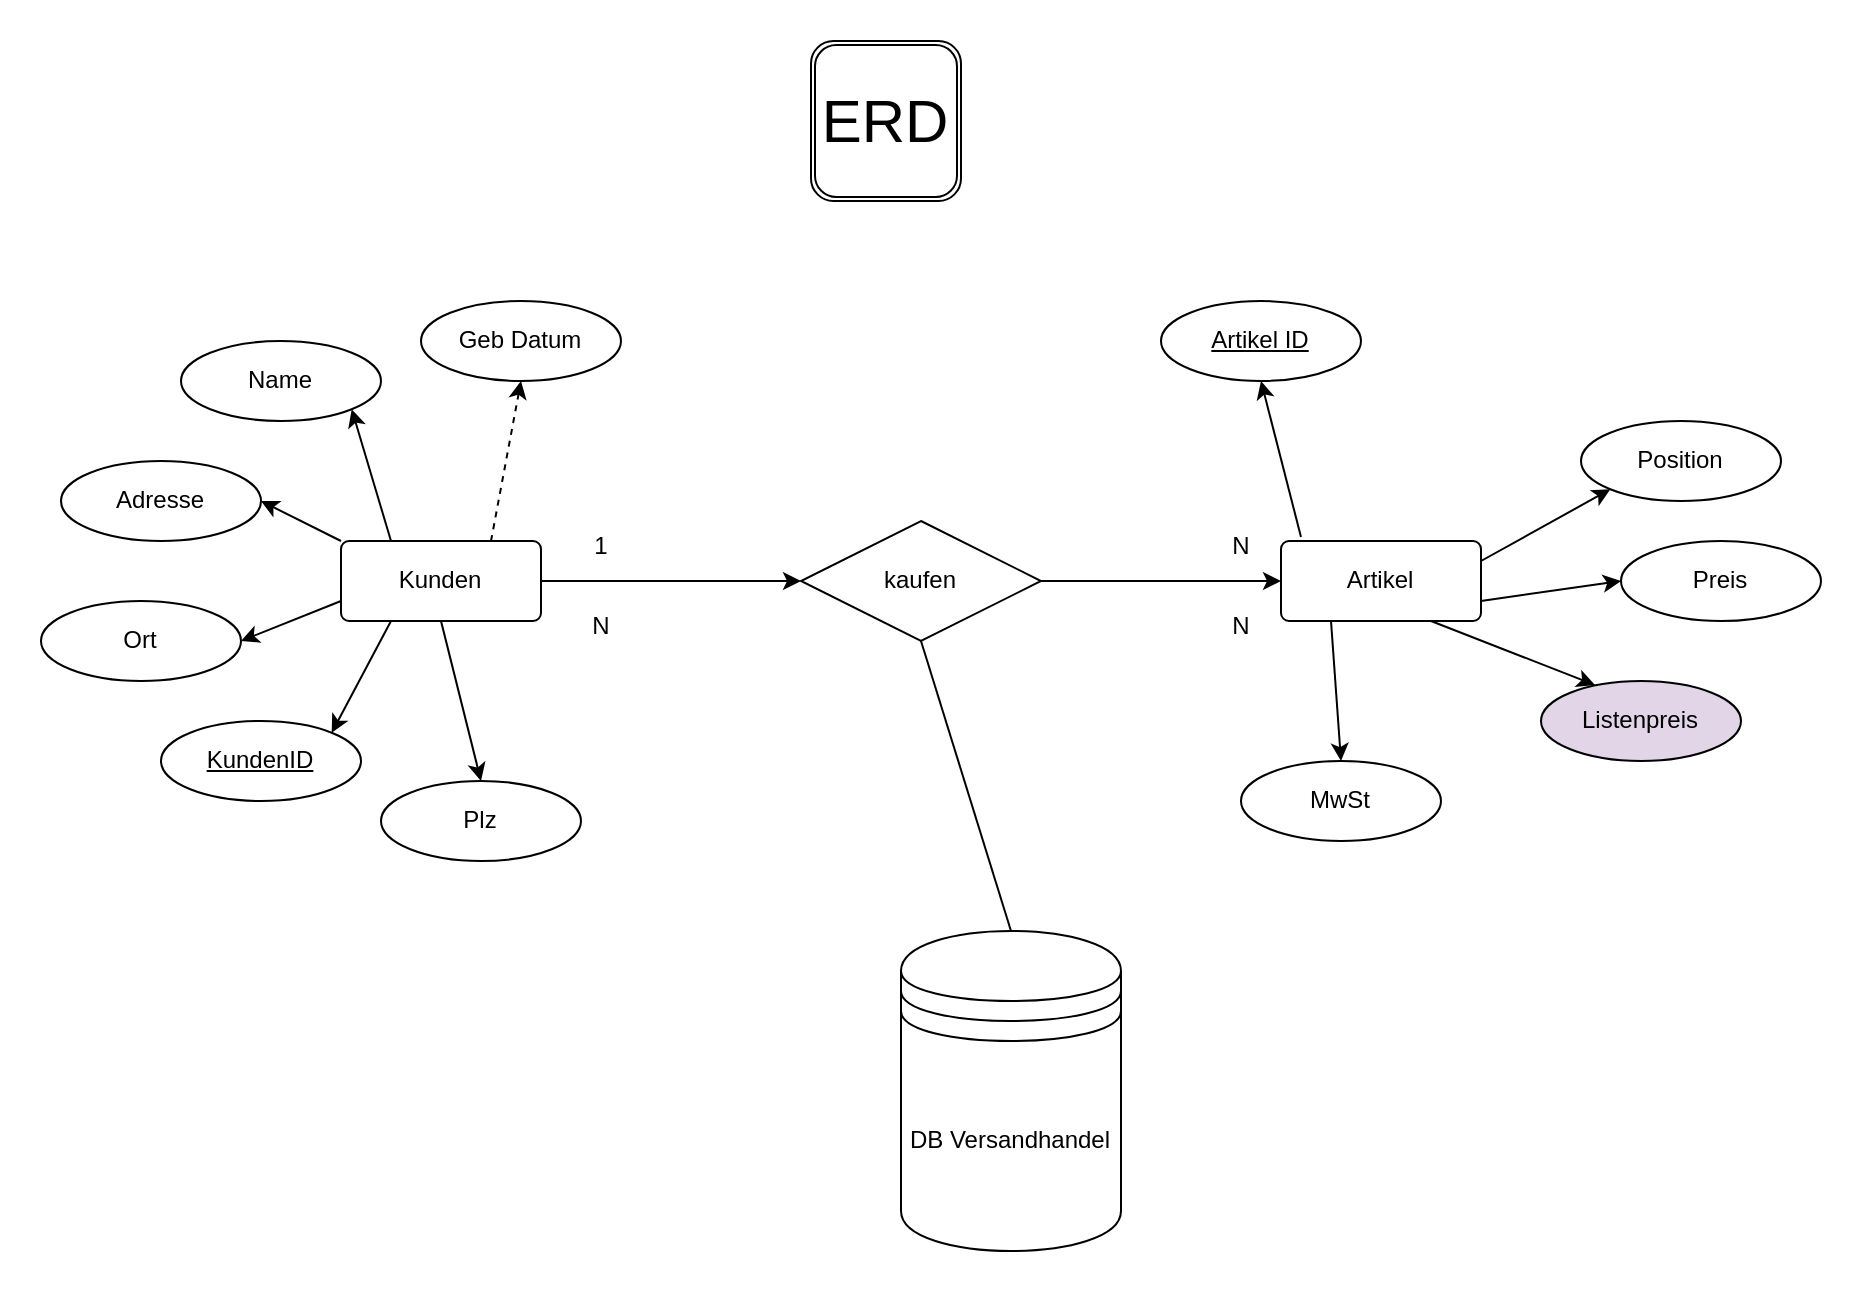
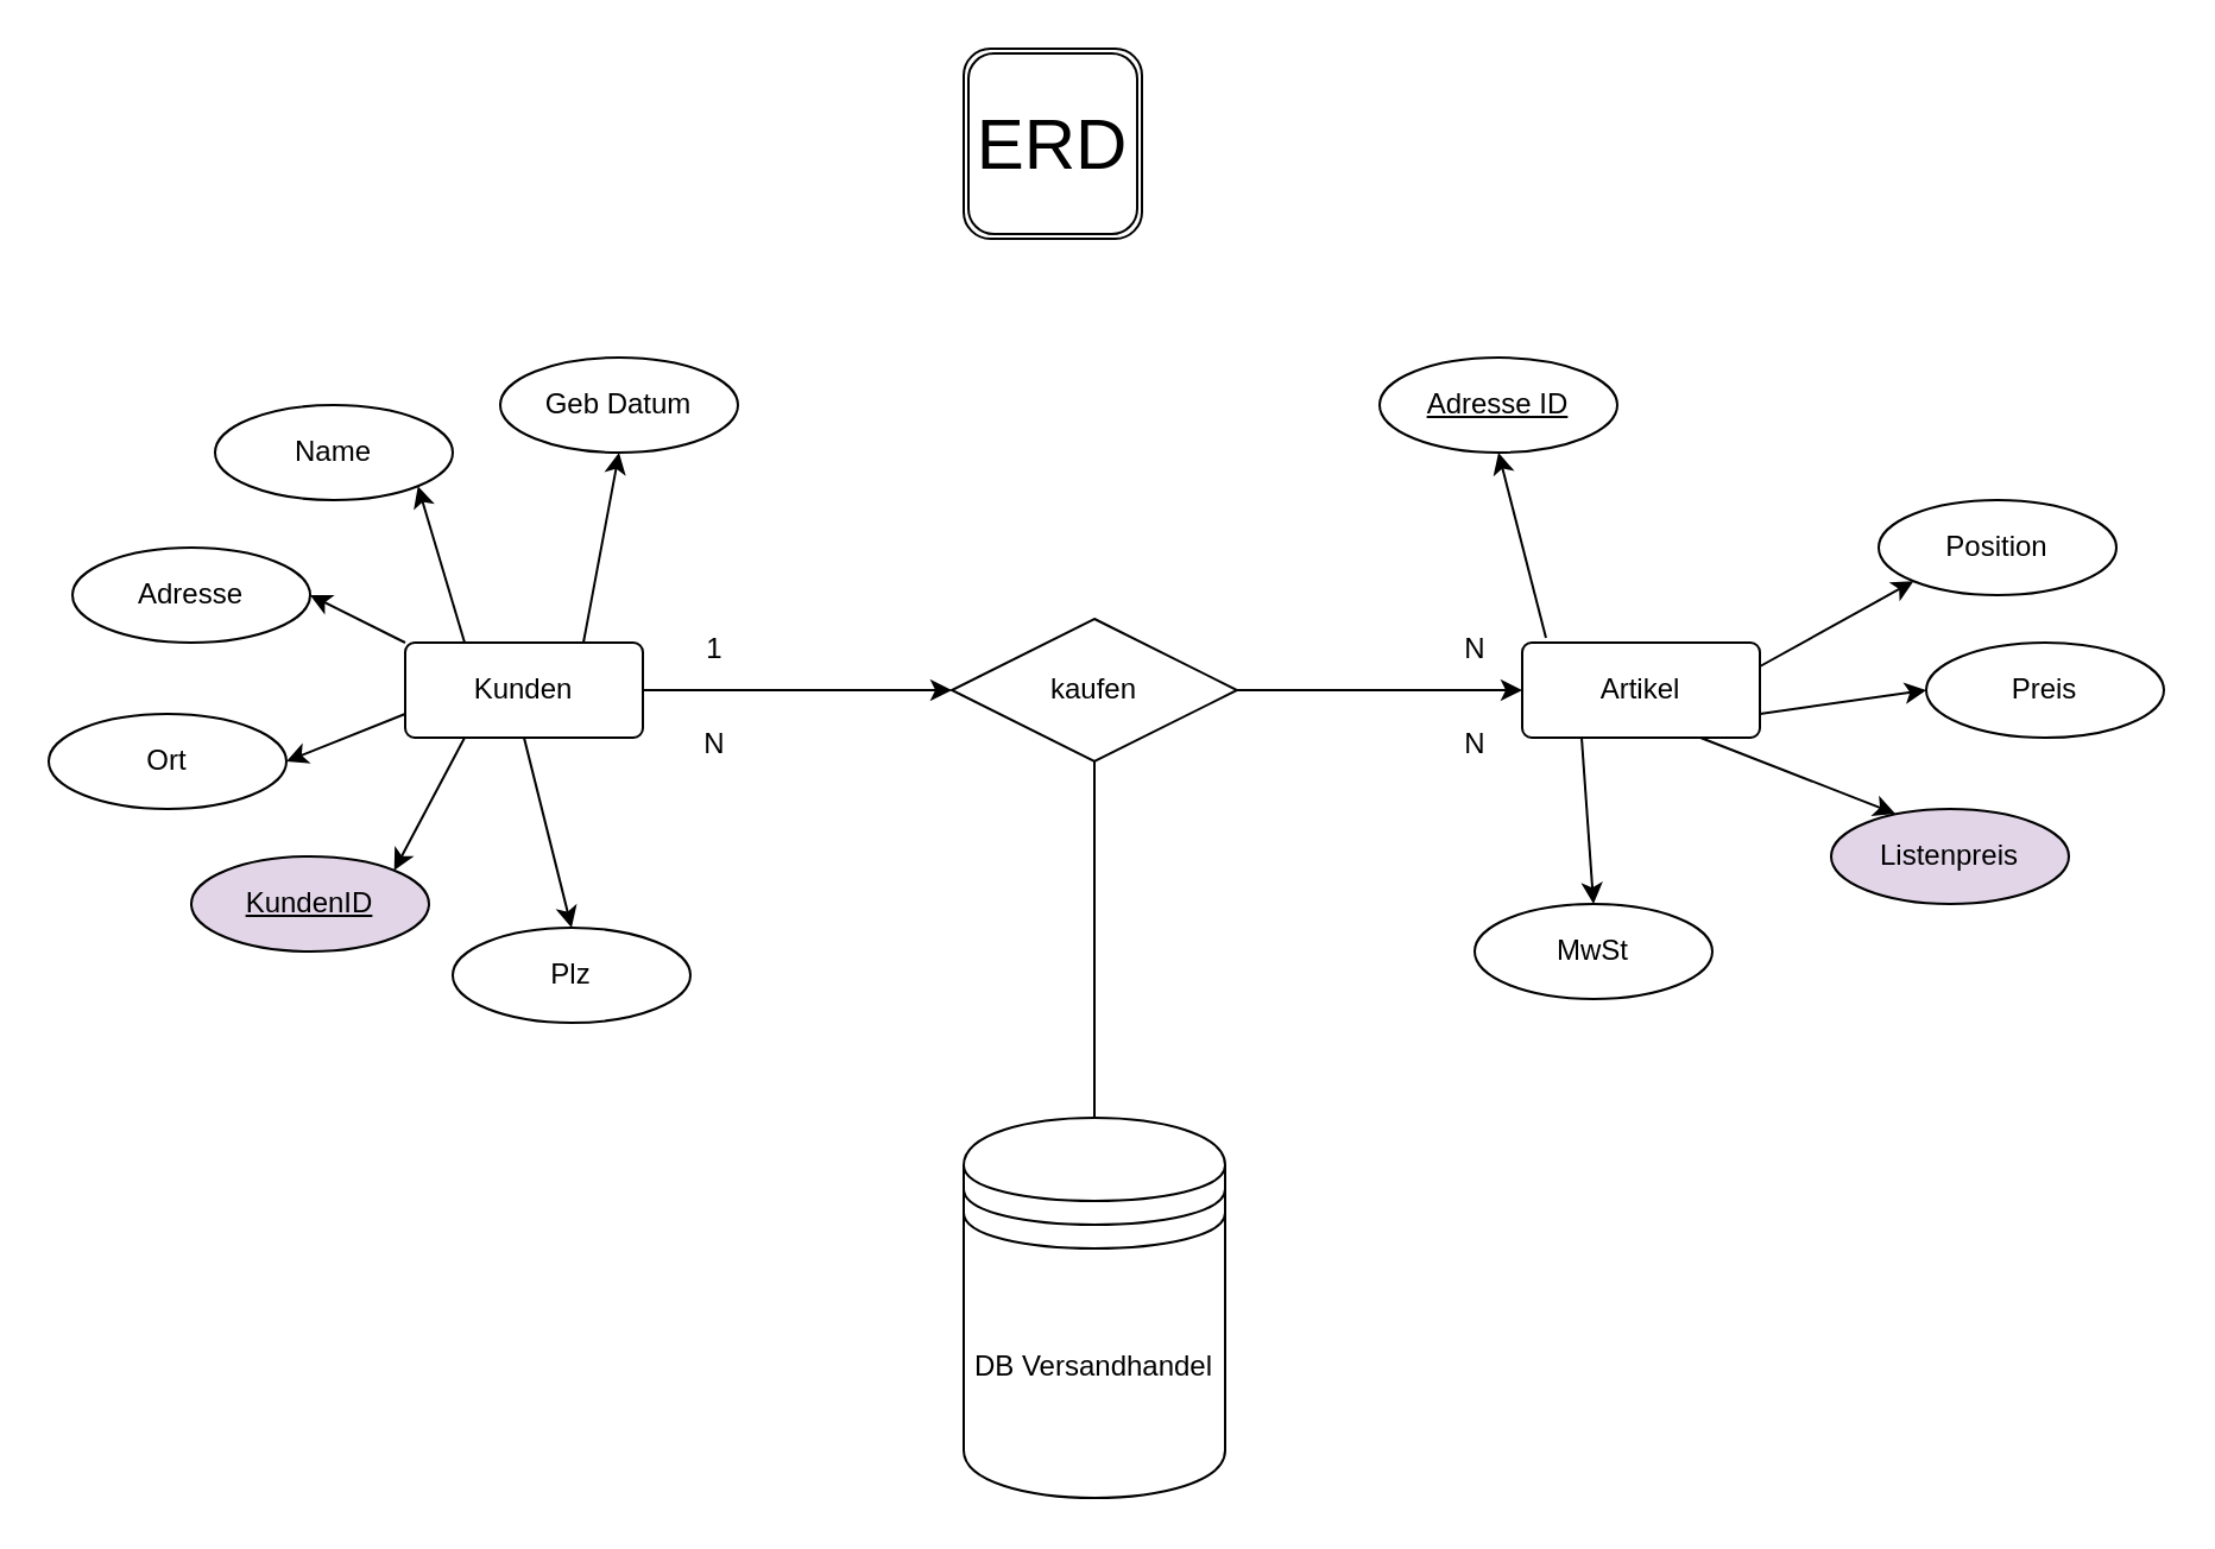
- <mxCell id="29" value="&lt;u&gt;Artikel ID&lt;/u&gt;" style="ellipse;whiteSpace=wrap;html=1;align=center;" vertex="1" parent="1"><mxGeometry x="580" y="150" width="100" height="40" as="geometry" /></mxCell>
+ <mxCell id="29" value="&lt;u&gt;Adresse ID&lt;/u&gt;" style="ellipse;whiteSpace=wrap;html=1;align=center;" vertex="1" parent="1"><mxGeometry x="580" y="150" width="100" height="40" as="geometry" /></mxCell>
- <mxCell id="7" style="rounded=0;orthogonalLoop=1;jettySize=auto;html=1;exitX=0.75;exitY=0;exitDx=0;exitDy=0;entryX=0.5;entryY=1;entryDx=0;entryDy=0;dashed=1;" edge="1" parent="1" source="13" target="20"><mxGeometry relative="1" as="geometry" /></mxCell>
+ <mxCell id="7" style="rounded=0;orthogonalLoop=1;jettySize=auto;html=1;exitX=0.75;exitY=0;exitDx=0;exitDy=0;entryX=0.5;entryY=1;entryDx=0;entryDy=0;" edge="1" parent="1" source="13" target="20"><mxGeometry relative="1" as="geometry" /></mxCell>
- <mxCell id="21" value="&lt;u&gt;KundenID&lt;/u&gt;" style="ellipse;whiteSpace=wrap;html=1;align=center;" vertex="1" parent="1"><mxGeometry x="80" y="360" width="100" height="40" as="geometry" /></mxCell>
+ <mxCell id="21" value="&lt;u&gt;KundenID&lt;/u&gt;" style="ellipse;whiteSpace=wrap;html=1;align=center;fillColor=#e1d5e7;" vertex="1" parent="1"><mxGeometry x="80" y="360" width="100" height="40" as="geometry" /></mxCell>
- <mxCell id="3" value="DB Versandhandel" style="shape=datastore;whiteSpace=wrap;html=1;" vertex="1" parent="1"><mxGeometry x="450" y="465" width="110" height="160" as="geometry" /></mxCell>
+ <mxCell id="3" value="DB Versandhandel" style="shape=datastore;whiteSpace=wrap;html=1;" vertex="1" parent="1"><mxGeometry x="405" y="470" width="110" height="160" as="geometry" /></mxCell>
